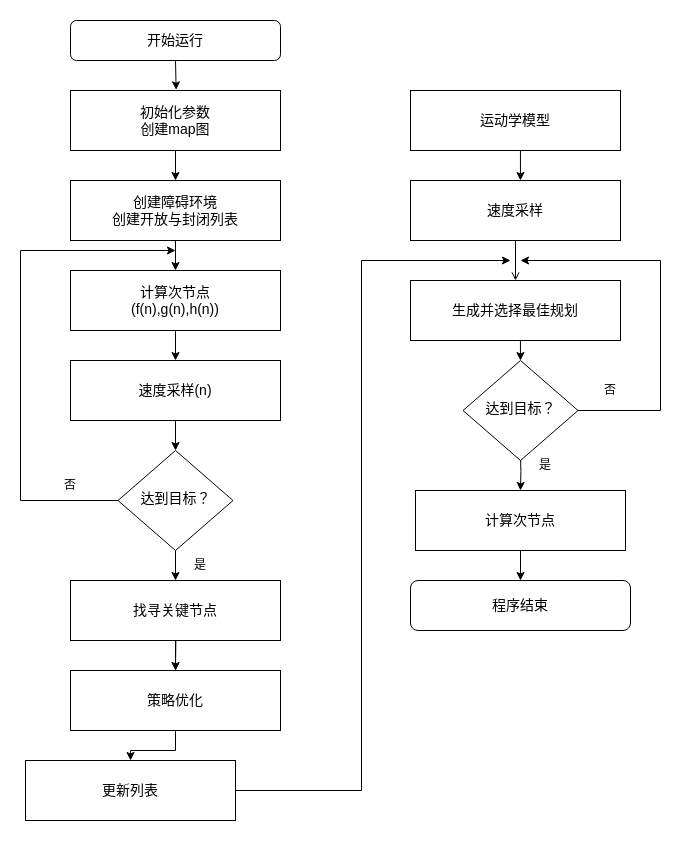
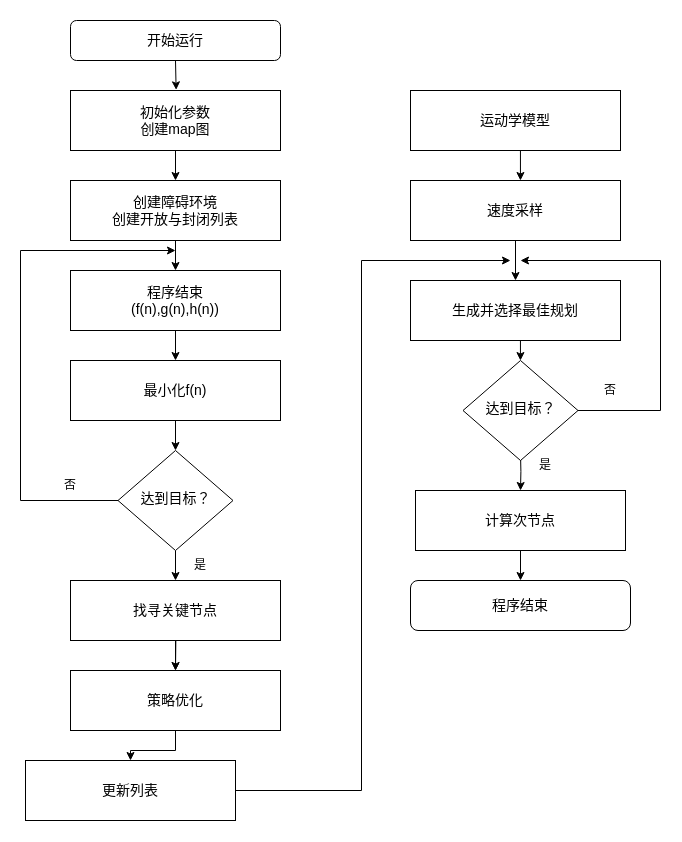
- <mxCell id="27" value="" style="edgeStyle=orthogonalEdgeStyle;rounded=0;orthogonalLoop=1;jettySize=auto;html=1;endArrow=open;" edge="1" parent="1" source="28" target="29"><mxGeometry relative="1" as="geometry" /></mxCell>
+ <mxCell id="27" value="" style="edgeStyle=orthogonalEdgeStyle;rounded=0;orthogonalLoop=1;jettySize=auto;html=1;" edge="1" parent="1" source="28" target="29"><mxGeometry relative="1" as="geometry" /></mxCell>
- <mxCell id="12" value="&lt;span style=&quot;font-size: 14px;&quot;&gt;计算次节点&lt;/span&gt;&lt;br&gt;&lt;div&gt;&lt;font style=&quot;font-size: 14px;&quot;&gt;(f(n),g(n),h(n))&lt;/font&gt;&lt;/div&gt;" style="rounded=0;whiteSpace=wrap;html=1;" vertex="1" parent="1"><mxGeometry x="70" y="270" width="210" height="60" as="geometry" /></mxCell>
+ <mxCell id="12" value="&lt;span style=&quot;font-size: 14px;&quot;&gt;程序结束&lt;/span&gt;&lt;br&gt;&lt;div&gt;&lt;font style=&quot;font-size: 14px;&quot;&gt;(f(n),g(n),h(n))&lt;/font&gt;&lt;/div&gt;" style="rounded=0;whiteSpace=wrap;html=1;" vertex="1" parent="1"><mxGeometry x="70" y="270" width="210" height="60" as="geometry" /></mxCell>
- <mxCell id="14" value="&lt;font style=&quot;font-size: 14px;&quot;&gt;速度采样(n)&lt;/font&gt;" style="rounded=0;whiteSpace=wrap;html=1;" vertex="1" parent="1"><mxGeometry x="70" y="360" width="210" height="60" as="geometry" /></mxCell>
+ <mxCell id="14" value="&lt;font style=&quot;font-size: 14px;&quot;&gt;最小化f(n)&lt;/font&gt;" style="rounded=0;whiteSpace=wrap;html=1;" vertex="1" parent="1"><mxGeometry x="70" y="360" width="210" height="60" as="geometry" /></mxCell>
